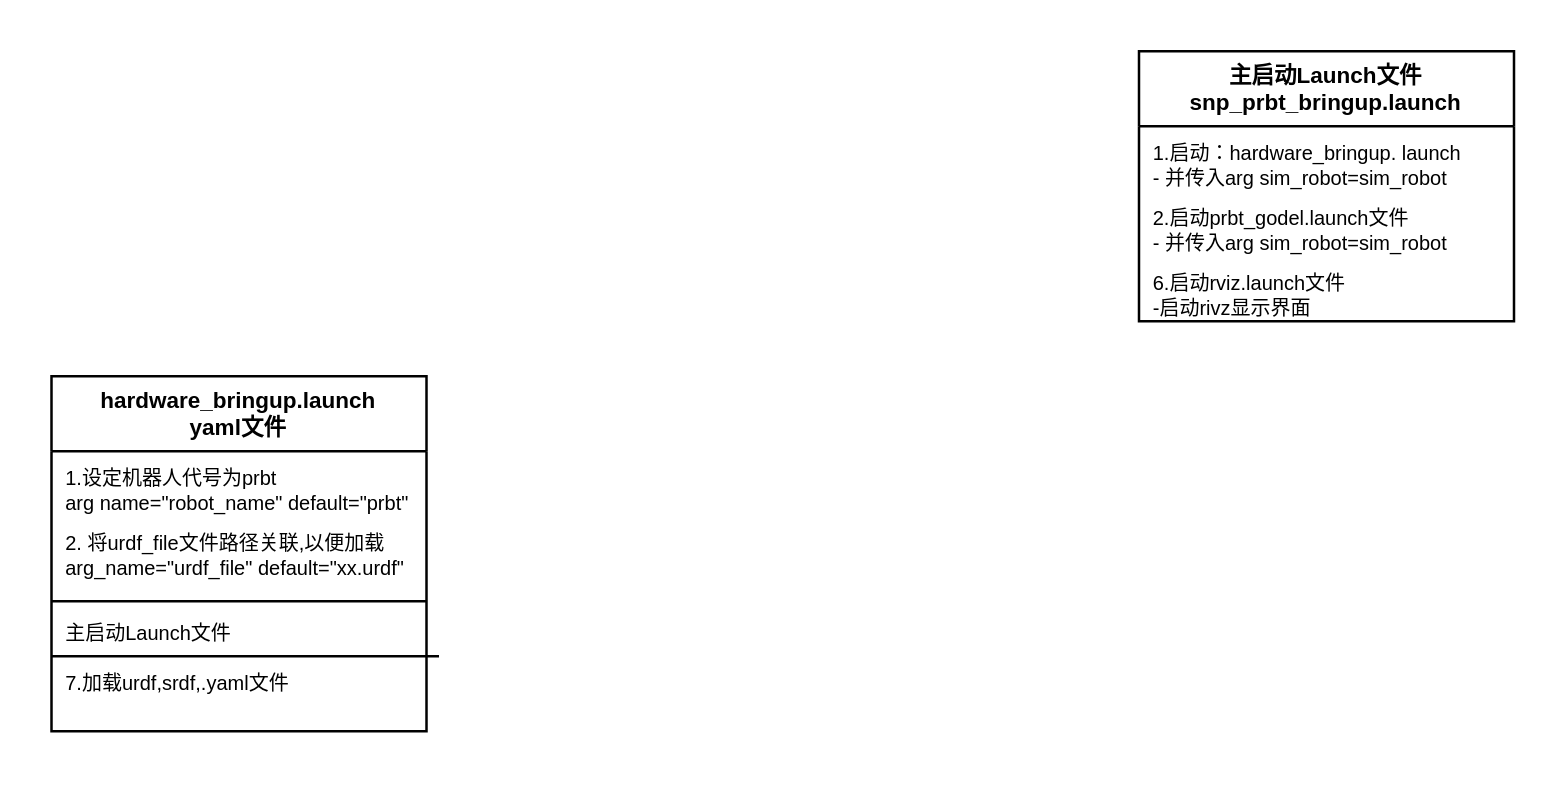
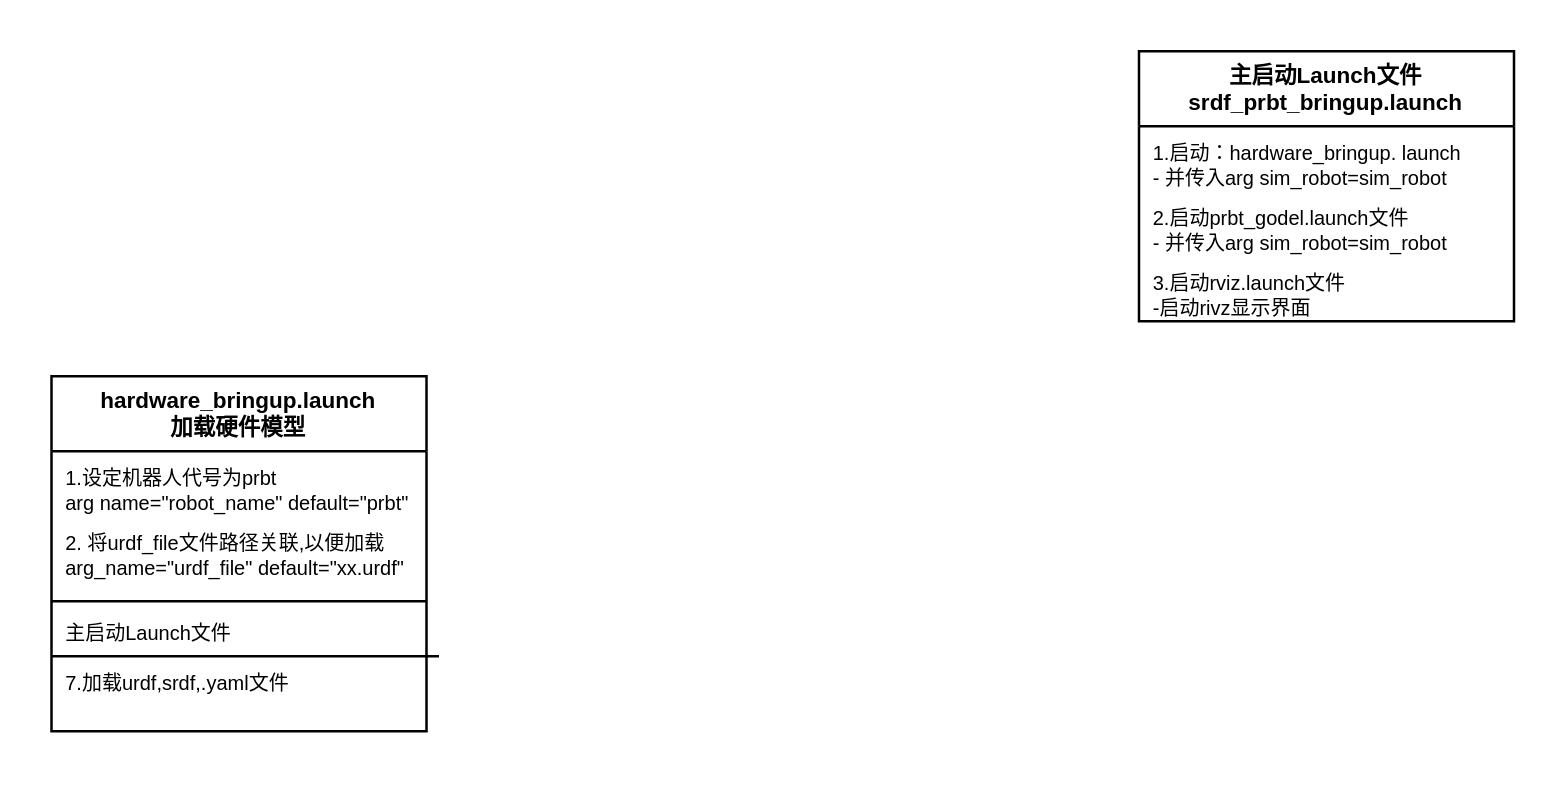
- <mxCell id="2" value="主启动Launch文件&#10;snp_prbt_bringup.launch" style="swimlane;fontStyle=1;childLayout=stackLayout;horizontal=1;startSize=30;fillColor=none;horizontalStack=0;resizeParent=1;resizeParentMax=0;resizeLast=0;collapsible=1;marginBottom=0;fontSize=9;" parent="1" vertex="1"><mxGeometry x="455" y="20" width="150" height="108" as="geometry"><mxRectangle x="510" y="200" width="90" height="26" as="alternateBounds" /></mxGeometry></mxCell>
+ <mxCell id="2" value="主启动Launch文件&#10;srdf_prbt_bringup.launch" style="swimlane;fontStyle=1;childLayout=stackLayout;horizontal=1;startSize=30;fillColor=none;horizontalStack=0;resizeParent=1;resizeParentMax=0;resizeLast=0;collapsible=1;marginBottom=0;fontSize=9;" parent="1" vertex="1"><mxGeometry x="455" y="20" width="150" height="108" as="geometry"><mxRectangle x="510" y="200" width="90" height="26" as="alternateBounds" /></mxGeometry></mxCell>
- <mxCell id="5" value="6.启动rviz.launch文件&#10;-启动rivz显示界面" style="text;strokeColor=none;fillColor=none;align=left;verticalAlign=top;spacingLeft=4;spacingRight=4;overflow=hidden;rotatable=0;points=[[0,0.5],[1,0.5]];portConstraint=eastwest;fontSize=8;" parent="2" vertex="1"><mxGeometry y="82" width="150" height="26" as="geometry" /></mxCell>
+ <mxCell id="5" value="3.启动rviz.launch文件&#10;-启动rivz显示界面" style="text;strokeColor=none;fillColor=none;align=left;verticalAlign=top;spacingLeft=4;spacingRight=4;overflow=hidden;rotatable=0;points=[[0,0.5],[1,0.5]];portConstraint=eastwest;fontSize=8;" parent="2" vertex="1"><mxGeometry y="82" width="150" height="26" as="geometry" /></mxCell>
- <mxCell id="6" value="hardware_bringup.launch&#10;yaml文件" style="swimlane;fontStyle=1;childLayout=stackLayout;horizontal=1;startSize=30;fillColor=none;horizontalStack=0;resizeParent=1;resizeParentMax=0;resizeLast=0;collapsible=1;marginBottom=0;fontSize=9;" vertex="1" parent="1"><mxGeometry x="20" y="150" width="150" height="142" as="geometry"><mxRectangle x="510" y="200" width="90" height="26" as="alternateBounds" /></mxGeometry></mxCell>
+ <mxCell id="6" value="hardware_bringup.launch&#10;加载硬件模型" style="swimlane;fontStyle=1;childLayout=stackLayout;horizontal=1;startSize=30;fillColor=none;horizontalStack=0;resizeParent=1;resizeParentMax=0;resizeLast=0;collapsible=1;marginBottom=0;fontSize=9;" vertex="1" parent="1"><mxGeometry x="20" y="150" width="150" height="142" as="geometry"><mxRectangle x="510" y="200" width="90" height="26" as="alternateBounds" /></mxGeometry></mxCell>
